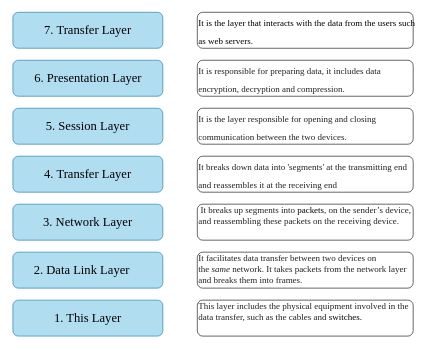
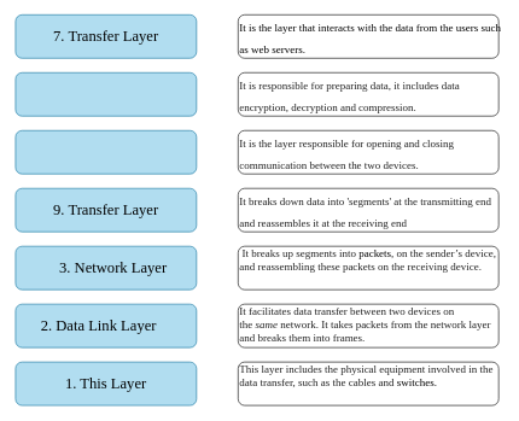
- <mxCell id="14" value="&lt;font style=&quot;font-size: 21px;&quot; face=&quot;Verdana&quot;&gt;6. Presentation Layer&lt;/font&gt;" style="text;html=1;align=center;verticalAlign=middle;whiteSpace=wrap;rounded=0;fillColor=none;" vertex="1" parent="1"><mxGeometry x="30.5" y="110" width="230" height="40" as="geometry" /></mxCell>
- <mxCell id="15" value="&lt;font style=&quot;font-size: 21px;&quot; face=&quot;Verdana&quot;&gt;5. Session Layer&lt;/font&gt;" style="text;html=1;align=center;verticalAlign=middle;whiteSpace=wrap;rounded=0;fillColor=none;" vertex="1" parent="1"><mxGeometry x="38" y="190" width="215" height="40" as="geometry" /></mxCell>
- <mxCell id="5" value="&lt;font style=&quot;font-size: 21px;&quot; face=&quot;Verdana&quot;&gt;4. Transfer Layer&lt;/font&gt;" style="text;html=1;align=center;verticalAlign=middle;whiteSpace=wrap;rounded=0;fillColor=none;" vertex="1" parent="1"><mxGeometry x="38" y="270" width="215" height="40" as="geometry" /></mxCell>
+ <mxCell id="5" value="&lt;font style=&quot;font-size: 21px;&quot; face=&quot;Verdana&quot;&gt;9. Transfer Layer&lt;/font&gt;" style="text;html=1;align=center;verticalAlign=middle;whiteSpace=wrap;rounded=0;fillColor=none;" vertex="1" parent="1"><mxGeometry x="38" y="270" width="215" height="40" as="geometry" /></mxCell>
- <mxCell id="11" value="&lt;font style=&quot;font-size: 21px;&quot; face=&quot;Verdana&quot;&gt;3. Network Layer&lt;/font&gt;" style="text;html=1;align=center;verticalAlign=middle;whiteSpace=wrap;rounded=0;fillColor=none;" vertex="1" parent="1"><mxGeometry x="38" y="350" width="215" height="40" as="geometry" /></mxCell>
+ <mxCell id="11" value="&lt;font style=&quot;font-size: 21px;&quot; face=&quot;Verdana&quot;&gt;3. Network Layer&lt;/font&gt;" style="text;html=1;align=center;verticalAlign=middle;whiteSpace=wrap;rounded=0;fillColor=none;" vertex="1" parent="1"><mxGeometry x="48" y="350" width="215" height="40" as="geometry" /></mxCell>
